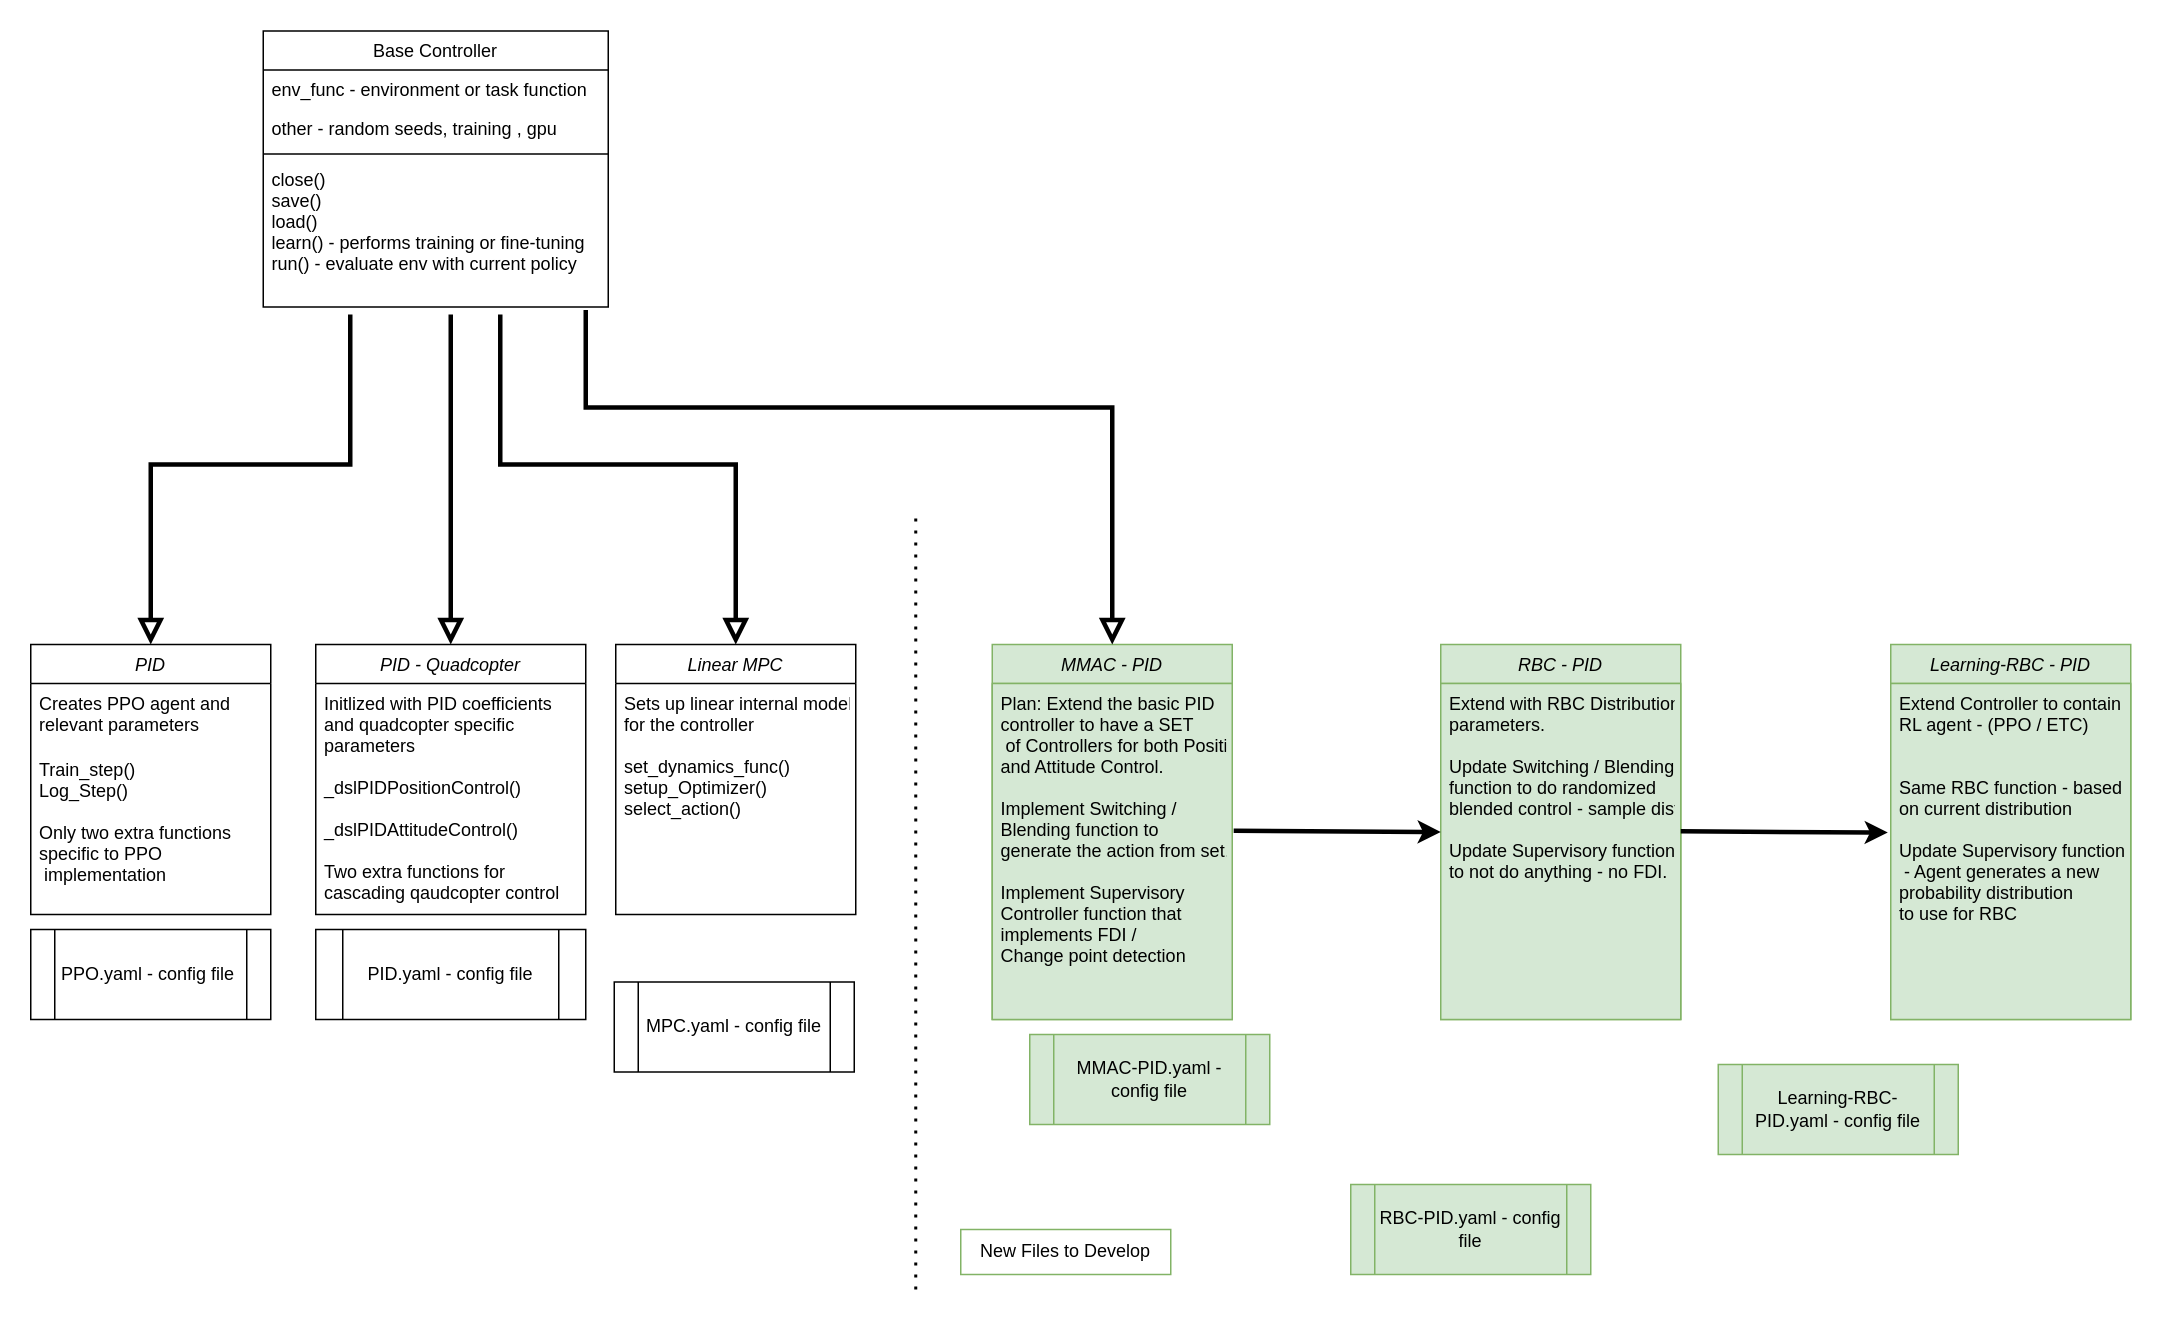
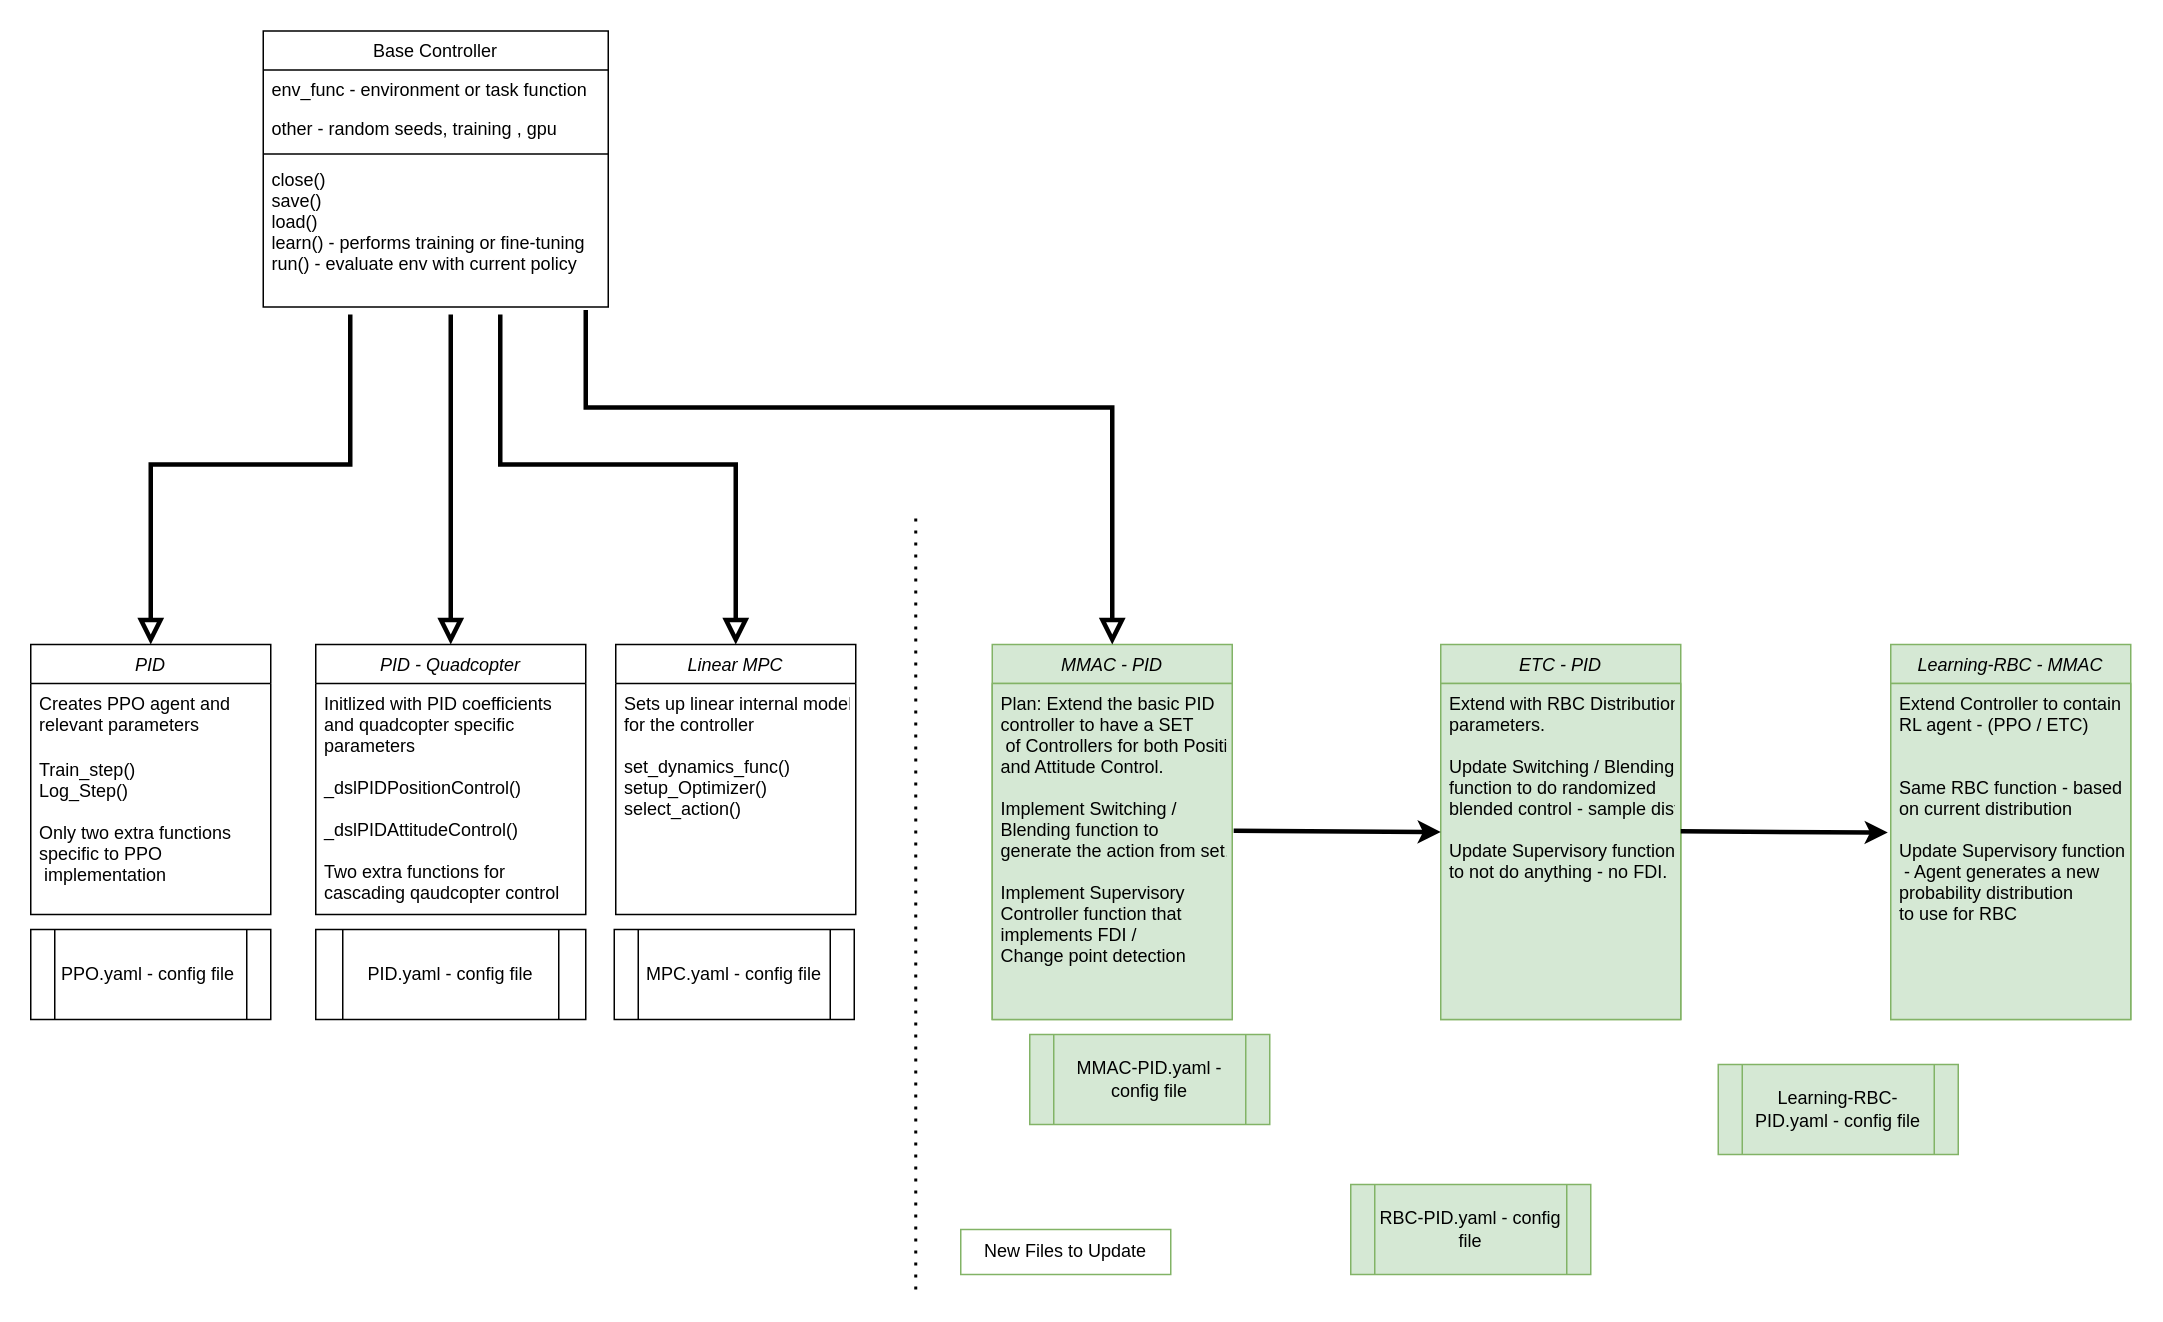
- <mxCell id="25" value="RBC - PID" style="swimlane;fontStyle=2;align=center;verticalAlign=top;childLayout=stackLayout;horizontal=1;startSize=26;horizontalStack=0;resizeParent=1;resizeLast=0;collapsible=1;marginBottom=0;rounded=0;shadow=0;strokeWidth=1;fillColor=#d5e8d4;strokeColor=#82b366;" vertex="1" parent="1"><mxGeometry x="960" y="429" width="160" height="250" as="geometry"><mxRectangle x="230" y="140" width="160" height="26" as="alternateBounds" /></mxGeometry></mxCell>
+ <mxCell id="25" value="ETC - PID" style="swimlane;fontStyle=2;align=center;verticalAlign=top;childLayout=stackLayout;horizontal=1;startSize=26;horizontalStack=0;resizeParent=1;resizeLast=0;collapsible=1;marginBottom=0;rounded=0;shadow=0;strokeWidth=1;fillColor=#d5e8d4;strokeColor=#82b366;" vertex="1" parent="1"><mxGeometry x="960" y="429" width="160" height="250" as="geometry"><mxRectangle x="230" y="140" width="160" height="26" as="alternateBounds" /></mxGeometry></mxCell>
- <mxCell id="30" value="Learning-RBC - PID" style="swimlane;fontStyle=2;align=center;verticalAlign=top;childLayout=stackLayout;horizontal=1;startSize=26;horizontalStack=0;resizeParent=1;resizeLast=0;collapsible=1;marginBottom=0;rounded=0;shadow=0;strokeWidth=1;fillColor=#d5e8d4;strokeColor=#82b366;" vertex="1" parent="1"><mxGeometry x="1260" y="429" width="160" height="250" as="geometry"><mxRectangle x="230" y="140" width="160" height="26" as="alternateBounds" /></mxGeometry></mxCell>
+ <mxCell id="30" value="Learning-RBC - MMAC" style="swimlane;fontStyle=2;align=center;verticalAlign=top;childLayout=stackLayout;horizontal=1;startSize=26;horizontalStack=0;resizeParent=1;resizeLast=0;collapsible=1;marginBottom=0;rounded=0;shadow=0;strokeWidth=1;fillColor=#d5e8d4;strokeColor=#82b366;" vertex="1" parent="1"><mxGeometry x="1260" y="429" width="160" height="250" as="geometry"><mxRectangle x="230" y="140" width="160" height="26" as="alternateBounds" /></mxGeometry></mxCell>
- <mxCell id="19" value="MPC.yaml - config file" style="shape=process;whiteSpace=wrap;html=1;backgroundOutline=1;" vertex="1" parent="1"><mxGeometry x="409" y="654" width="160" height="60" as="geometry" /></mxCell>
+ <mxCell id="19" value="MPC.yaml - config file" style="shape=process;whiteSpace=wrap;html=1;backgroundOutline=1;" vertex="1" parent="1"><mxGeometry x="409" y="619" width="160" height="60" as="geometry" /></mxCell>
- <mxCell id="33" value="New Files to Develop" style="text;html=1;strokeColor=#82b366;fillColor=none;align=center;verticalAlign=middle;whiteSpace=wrap;rounded=0;" vertex="1" parent="1"><mxGeometry x="640" y="819" width="140" height="30" as="geometry" /></mxCell>
+ <mxCell id="33" value="New Files to Update" style="text;html=1;strokeColor=#82b366;fillColor=none;align=center;verticalAlign=middle;whiteSpace=wrap;rounded=0;" vertex="1" parent="1"><mxGeometry x="640" y="819" width="140" height="30" as="geometry" /></mxCell>
